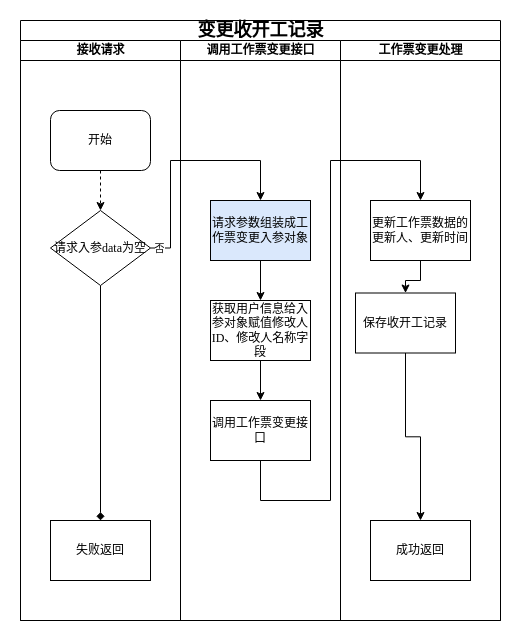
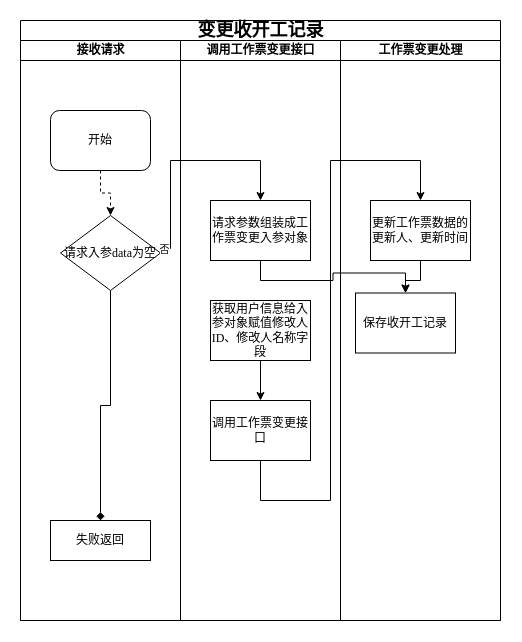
- <mxCell id="11" value="&lt;span style=&quot;font-size: 12px;&quot;&gt;请求参数组装成工作票变更入参对象&lt;/span&gt;" style="whiteSpace=wrap;html=1;fontSize=8;fontFamily=Verdana;rounded=0;shadow=0;labelBackgroundColor=none;strokeWidth=1;fillColor=#dae8fc;" vertex="1" parent="9"><mxGeometry x="30" y="160" width="100" height="60" as="geometry" /></mxCell>
+ <mxCell id="11" value="&lt;span style=&quot;font-size: 12px;&quot;&gt;请求参数组装成工作票变更入参对象&lt;/span&gt;" style="whiteSpace=wrap;html=1;fontSize=8;fontFamily=Verdana;rounded=0;shadow=0;labelBackgroundColor=none;strokeWidth=1;" vertex="1" parent="9"><mxGeometry x="30" y="160" width="100" height="60" as="geometry" /></mxCell>
- <mxCell id="8" value="&lt;span style=&quot;font-size: 12px;&quot;&gt;请求入参data为空&lt;/span&gt;" style="rhombus;whiteSpace=wrap;html=1;rounded=0;shadow=0;labelBackgroundColor=none;strokeWidth=1;fontFamily=Verdana;fontSize=8;align=center;" vertex="1" parent="3"><mxGeometry x="30" y="170" width="100" height="75" as="geometry" /></mxCell>
+ <mxCell id="8" value="&lt;span style=&quot;font-size: 12px;&quot;&gt;请求入参data为空&lt;/span&gt;" style="rhombus;whiteSpace=wrap;html=1;rounded=0;shadow=0;labelBackgroundColor=none;strokeWidth=1;fontFamily=Verdana;fontSize=8;align=center;" vertex="1" parent="3"><mxGeometry x="40" y="175" width="100" height="75" as="geometry" /></mxCell>
- <mxCell id="10" style="edgeStyle=orthogonalEdgeStyle;rounded=0;orthogonalLoop=1;jettySize=auto;html=1;exitX=0.5;exitY=1;exitDx=0;exitDy=0;" edge="1" parent="9" source="11" target="13"><mxGeometry relative="1" as="geometry" /></mxCell>
+ <mxCell id="10" style="edgeStyle=orthogonalEdgeStyle;rounded=0;orthogonalLoop=1;jettySize=auto;html=1;exitX=0.5;exitY=1;exitDx=0;exitDy=0;" edge="1" parent="9" source="11" target="17"><mxGeometry relative="1" as="geometry" /></mxCell>
- <mxCell id="16" style="edgeStyle=orthogonalEdgeStyle;rounded=0;orthogonalLoop=1;jettySize=auto;html=1;exitX=0.5;exitY=1;exitDx=0;exitDy=0;" edge="1" parent="15" source="17" target="20"><mxGeometry relative="1" as="geometry"><mxPoint x="80" y="370" as="targetPoint" /></mxGeometry></mxCell>
- <mxCell id="6" value="&lt;span style=&quot;font-size: 12px;&quot;&gt;失败返回&lt;/span&gt;" style="whiteSpace=wrap;html=1;fontSize=8;fontFamily=Verdana;rounded=0;shadow=0;labelBackgroundColor=none;strokeWidth=1;" vertex="1" parent="3"><mxGeometry x="30" y="480" width="100" height="60" as="geometry" /></mxCell>
+ <mxCell id="6" value="&lt;span style=&quot;font-size: 12px;&quot;&gt;失败返回&lt;/span&gt;" style="whiteSpace=wrap;html=1;fontSize=8;fontFamily=Verdana;rounded=0;shadow=0;labelBackgroundColor=none;strokeWidth=1;" vertex="1" parent="3"><mxGeometry x="30" y="480" width="100" height="40" as="geometry" /></mxCell>
- <mxCell id="20" value="&lt;span style=&quot;font-size: 12px;&quot;&gt;成功返回&lt;/span&gt;" style="whiteSpace=wrap;html=1;fontSize=8;fontFamily=Verdana;rounded=0;shadow=0;labelBackgroundColor=none;strokeWidth=1;" vertex="1" parent="15"><mxGeometry x="30" y="480" width="100" height="60" as="geometry" /></mxCell>
